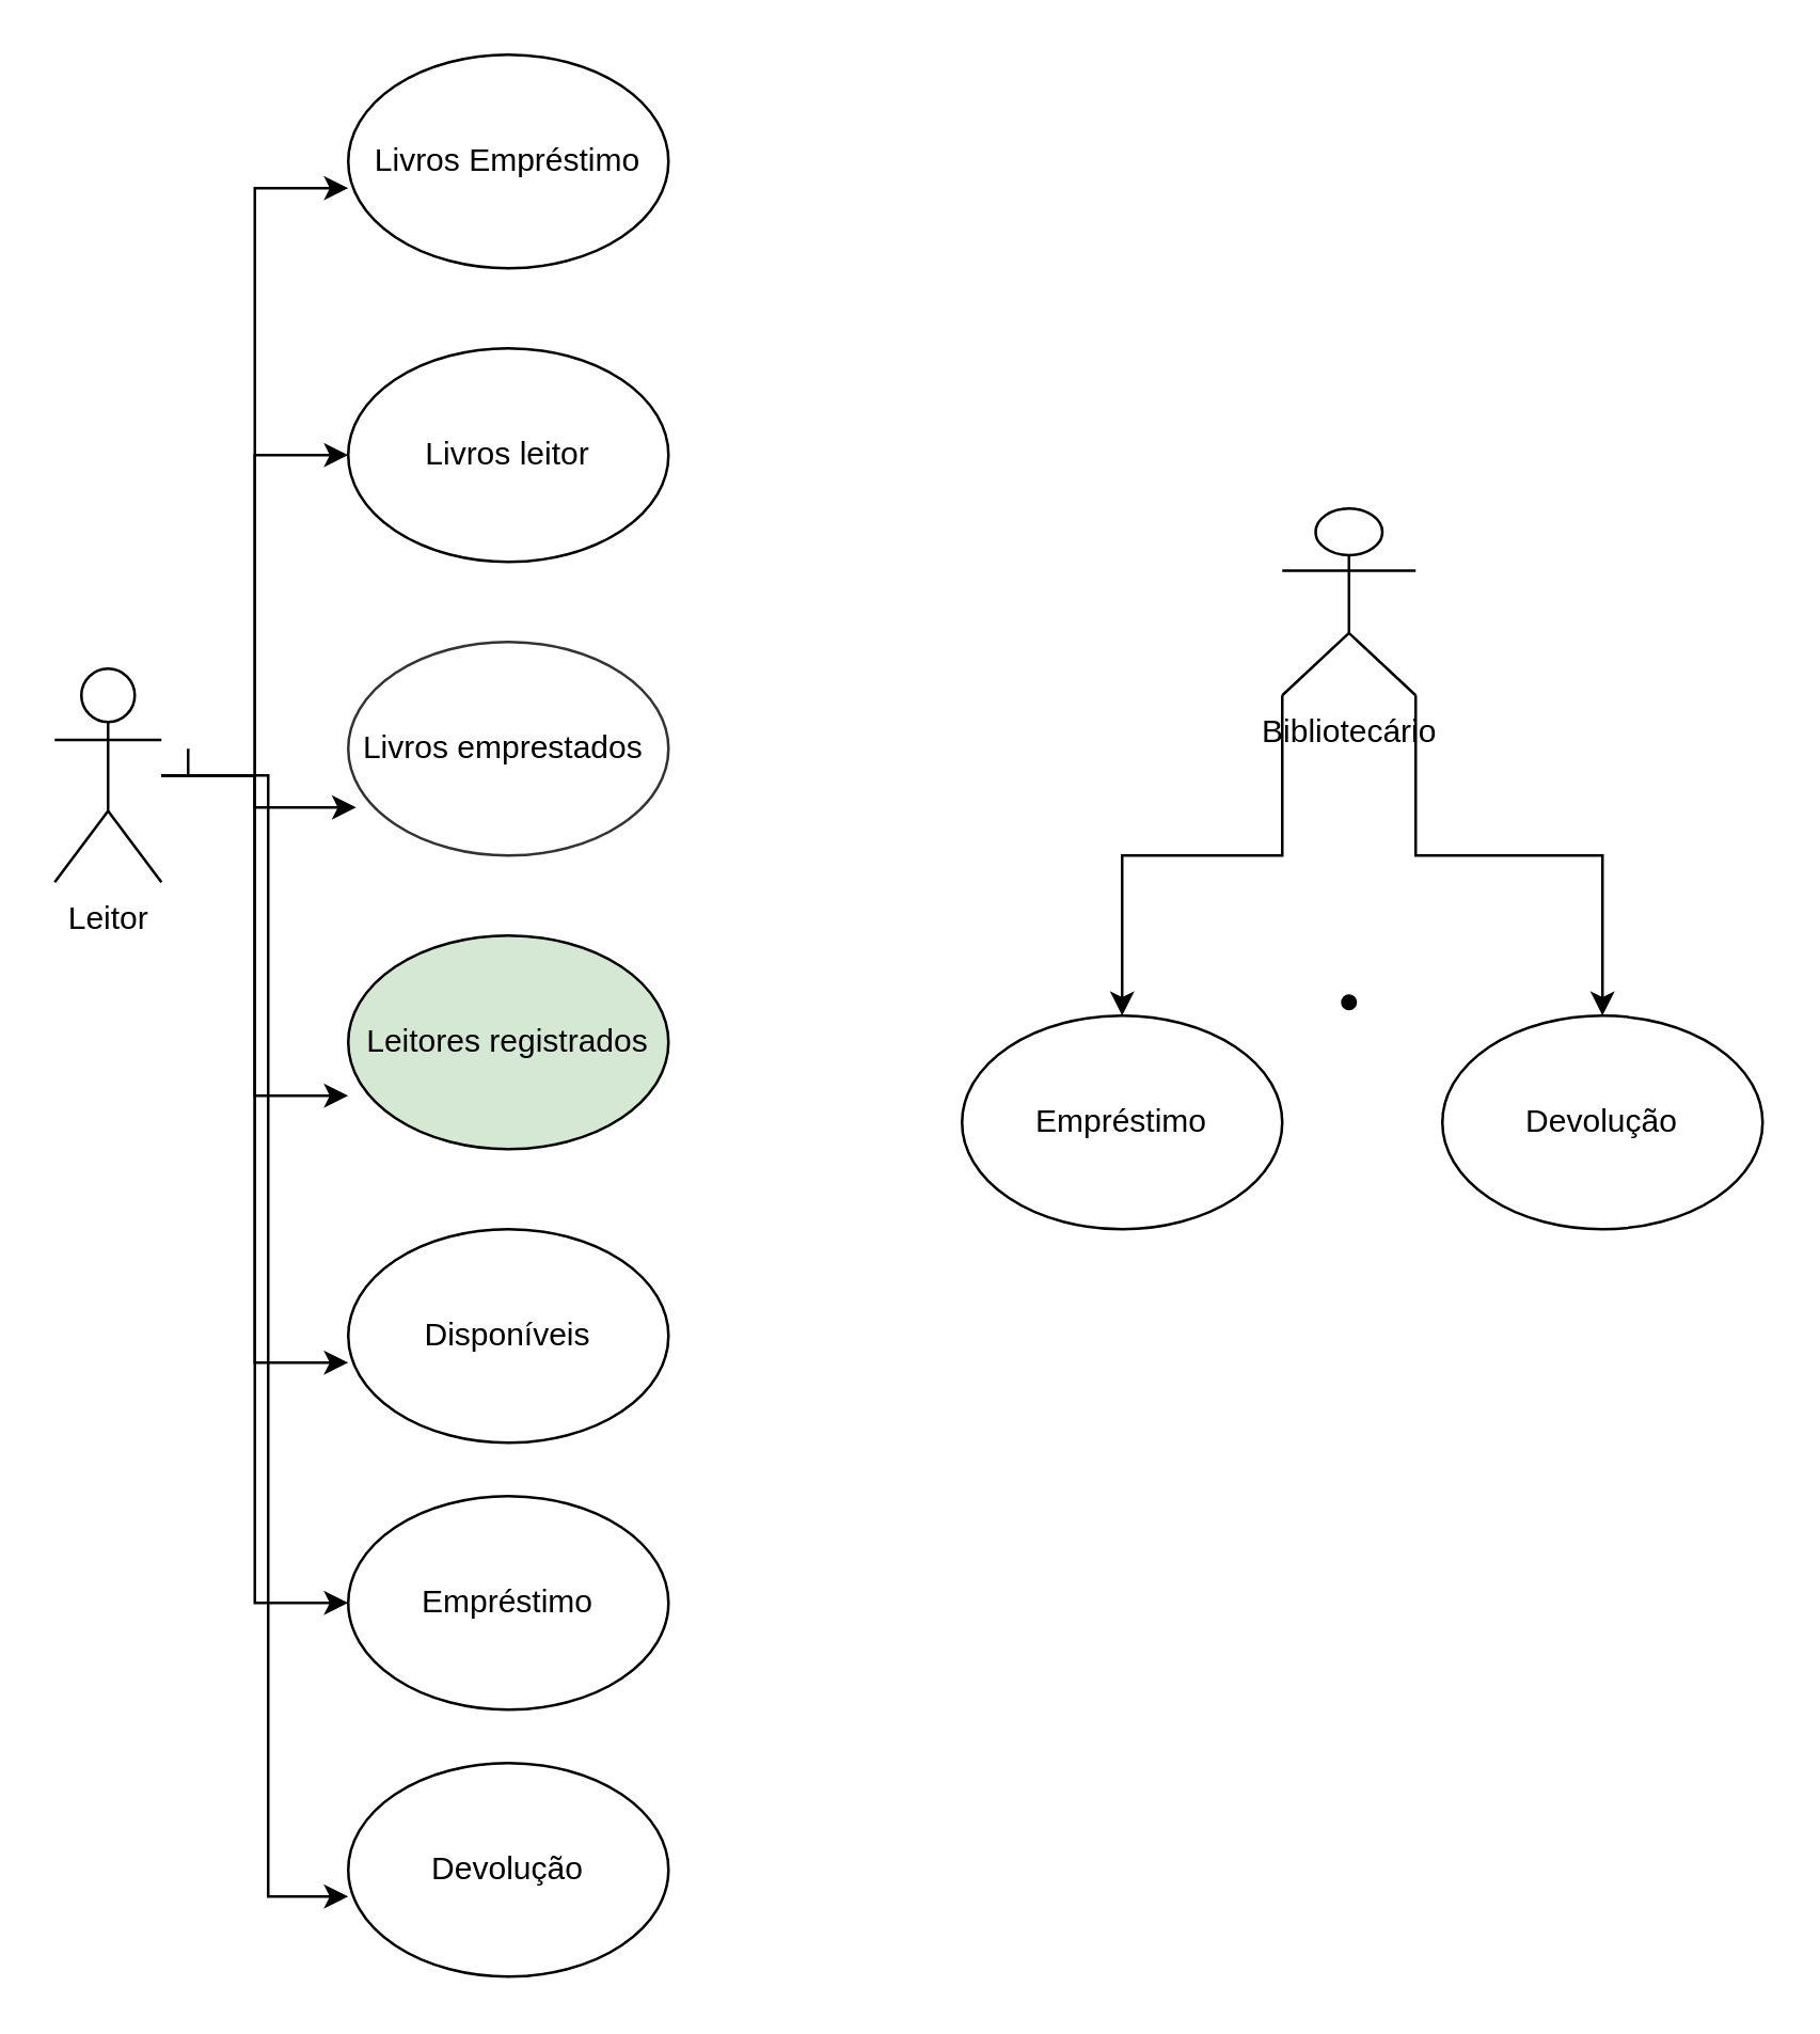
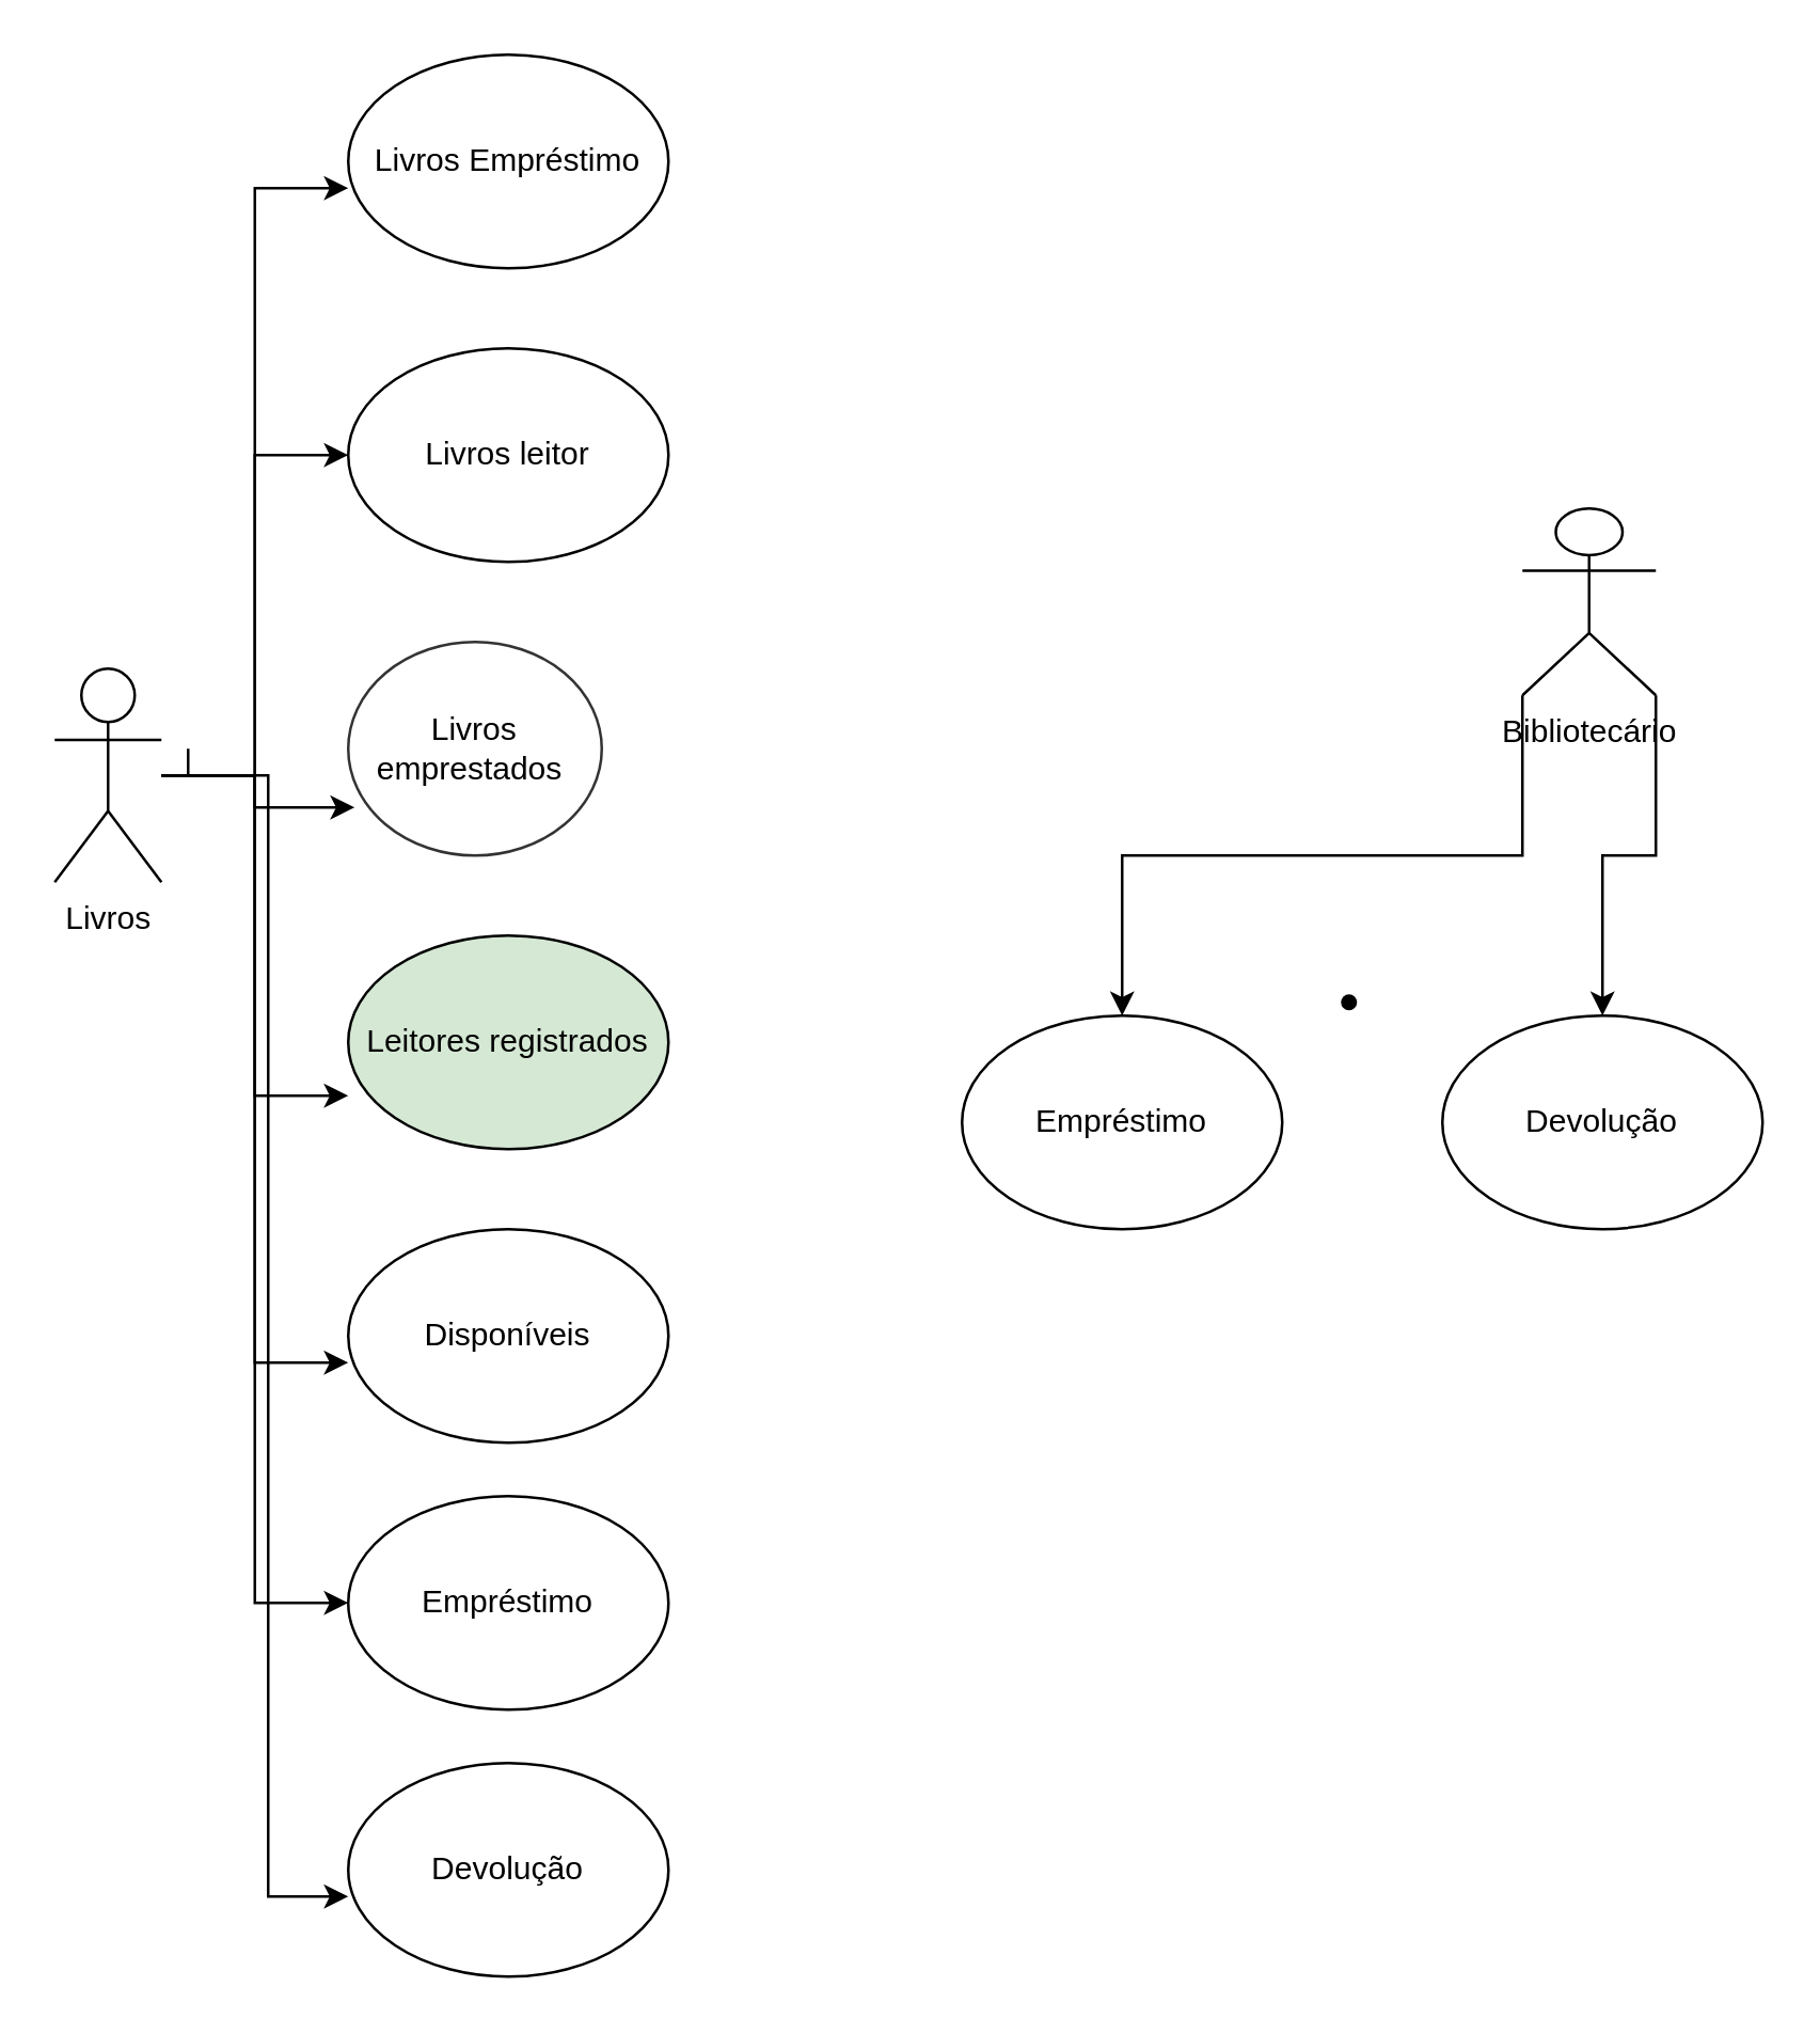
- <mxCell id="20" value="Bibliotecário" style="shape=umlActor;verticalLabelPosition=bottom;verticalAlign=top;html=1;outlineConnect=0;" vertex="1" parent="1"><mxGeometry x="480" y="190" width="50" height="70" as="geometry" /></mxCell>
+ <mxCell id="20" value="Bibliotecário" style="shape=umlActor;verticalLabelPosition=bottom;verticalAlign=top;html=1;outlineConnect=0;" vertex="1" parent="1"><mxGeometry x="570" y="190" width="50" height="70" as="geometry" /></mxCell>
- <mxCell id="13" value="Livros emprestados&amp;nbsp;" style="ellipse;whiteSpace=wrap;html=1;opacity=80;" vertex="1" parent="1"><mxGeometry x="130" y="240" width="120" height="80" as="geometry" /></mxCell>
+ <mxCell id="13" value="Livros emprestados&amp;nbsp;" style="ellipse;whiteSpace=wrap;html=1;opacity=80;" vertex="1" parent="1"><mxGeometry x="130" y="240" width="95" height="80" as="geometry" /></mxCell>
- <mxCell id="9" value="Leitor" style="shape=umlActor;verticalLabelPosition=bottom;verticalAlign=top;html=1;outlineConnect=0;" vertex="1" parent="1"><mxGeometry x="20" y="250" width="40" height="80" as="geometry" /></mxCell>
+ <mxCell id="9" value="Livros" style="shape=umlActor;verticalLabelPosition=bottom;verticalAlign=top;html=1;outlineConnect=0;" vertex="1" parent="1"><mxGeometry x="20" y="250" width="40" height="80" as="geometry" /></mxCell>
